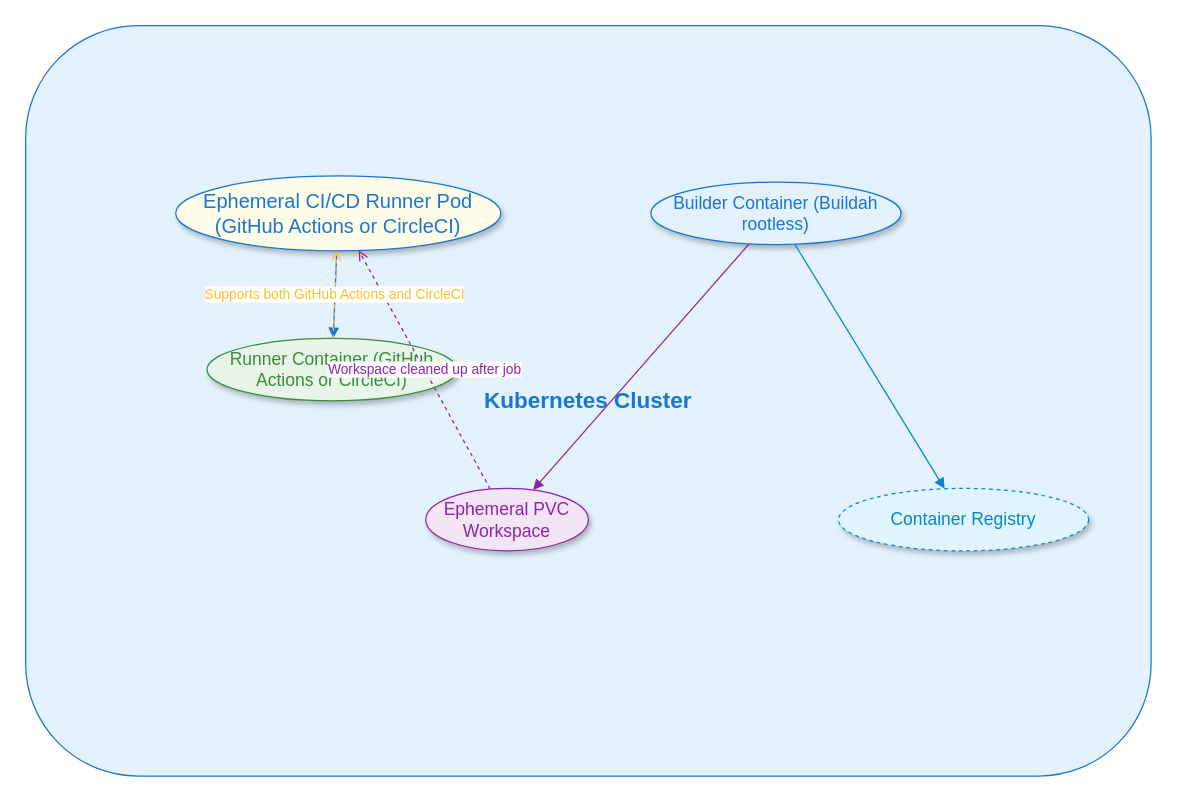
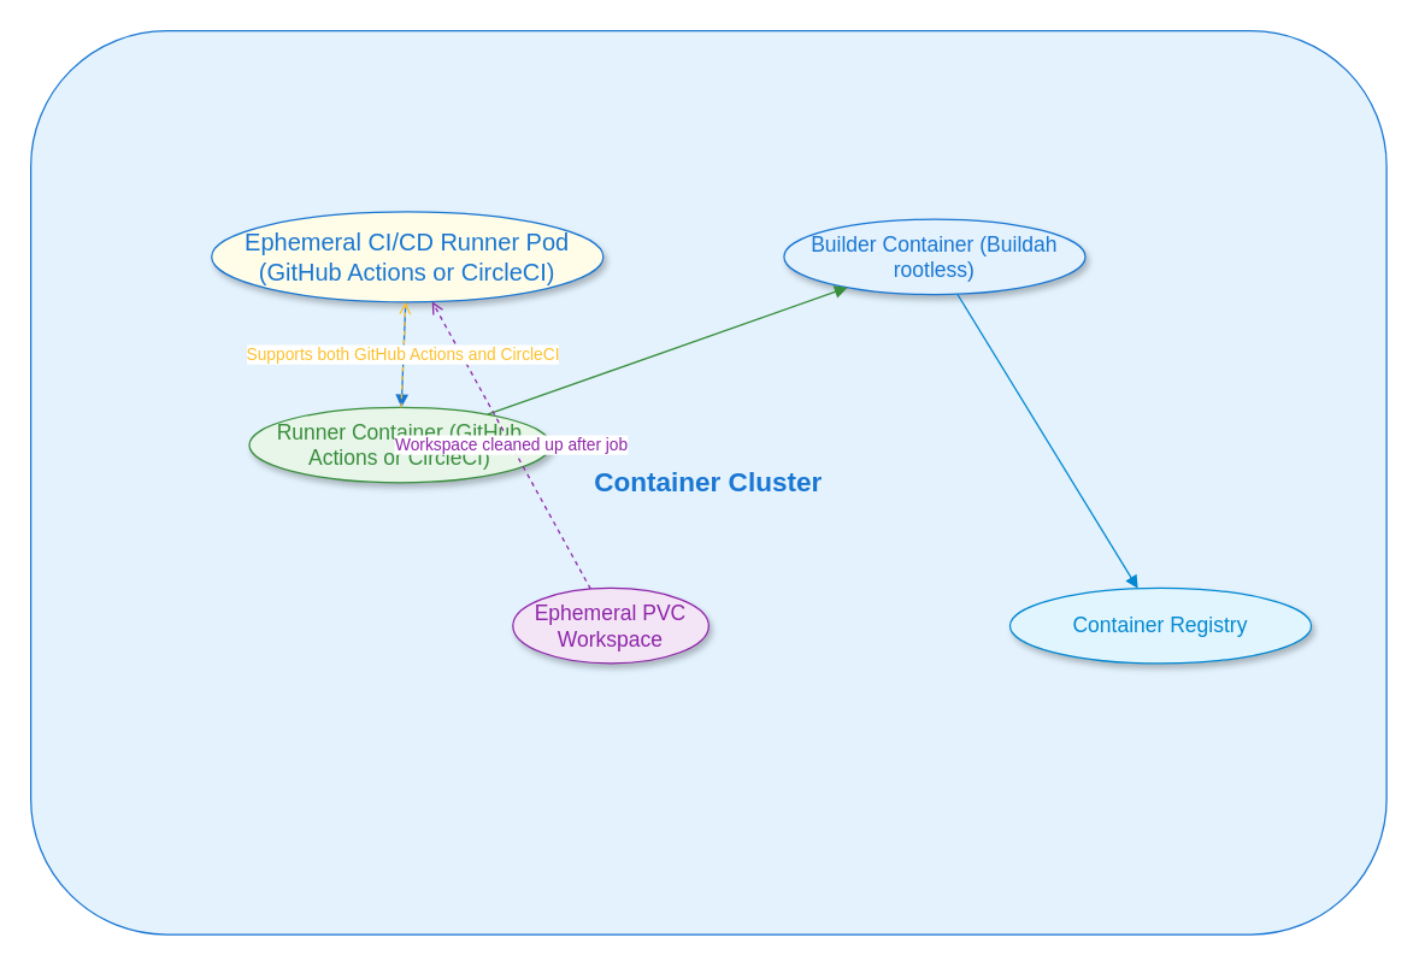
+ <mxCell id="9" value="" style="edgeStyle=curved;rounded=1;html=1;endArrow=block;strokeColor=#388e3c;" edge="1" parent="2" source="4" target="5"><mxGeometry relative="1" as="geometry" /></mxCell>
- <mxCell id="10" value="" style="edgeStyle=curved;rounded=1;html=1;endArrow=block;strokeColor=#8e24aa;" edge="1" parent="2" source="5" target="6"><mxGeometry relative="1" as="geometry" /></mxCell>
- <mxCell id="2" value="Kubernetes Cluster" style="rounded=1;whiteSpace=wrap;html=1;fillColor=#e3f2fd;strokeColor=#1976d2;fontSize=18;fontColor=#1976d2;fontStyle=1;" vertex="1" parent="1"><mxGeometry x="20" y="20" width="900" height="600" as="geometry" /></mxCell>
+ <mxCell id="2" value="Container Cluster" style="rounded=1;whiteSpace=wrap;html=1;fillColor=#e3f2fd;strokeColor=#1976d2;fontSize=18;fontColor=#1976d2;fontStyle=1;" vertex="1" parent="1"><mxGeometry x="20" y="20" width="900" height="600" as="geometry" /></mxCell>
- <mxCell id="7" value="Container Registry" style="ellipse;whiteSpace=wrap;html=1;strokeColor=#0288d1;fillColor=#e1f5fe;fontSize=14;fontColor=#0288d1;shadow=1;dashed=1;" vertex="1" parent="2"><mxGeometry x="650" y="370" width="200" height="50" as="geometry" /></mxCell>
+ <mxCell id="7" value="Container Registry" style="ellipse;whiteSpace=wrap;html=1;strokeColor=#0288d1;fillColor=#e1f5fe;fontSize=14;fontColor=#0288d1;shadow=1;" vertex="1" parent="2"><mxGeometry x="650" y="370" width="200" height="50" as="geometry" /></mxCell>
